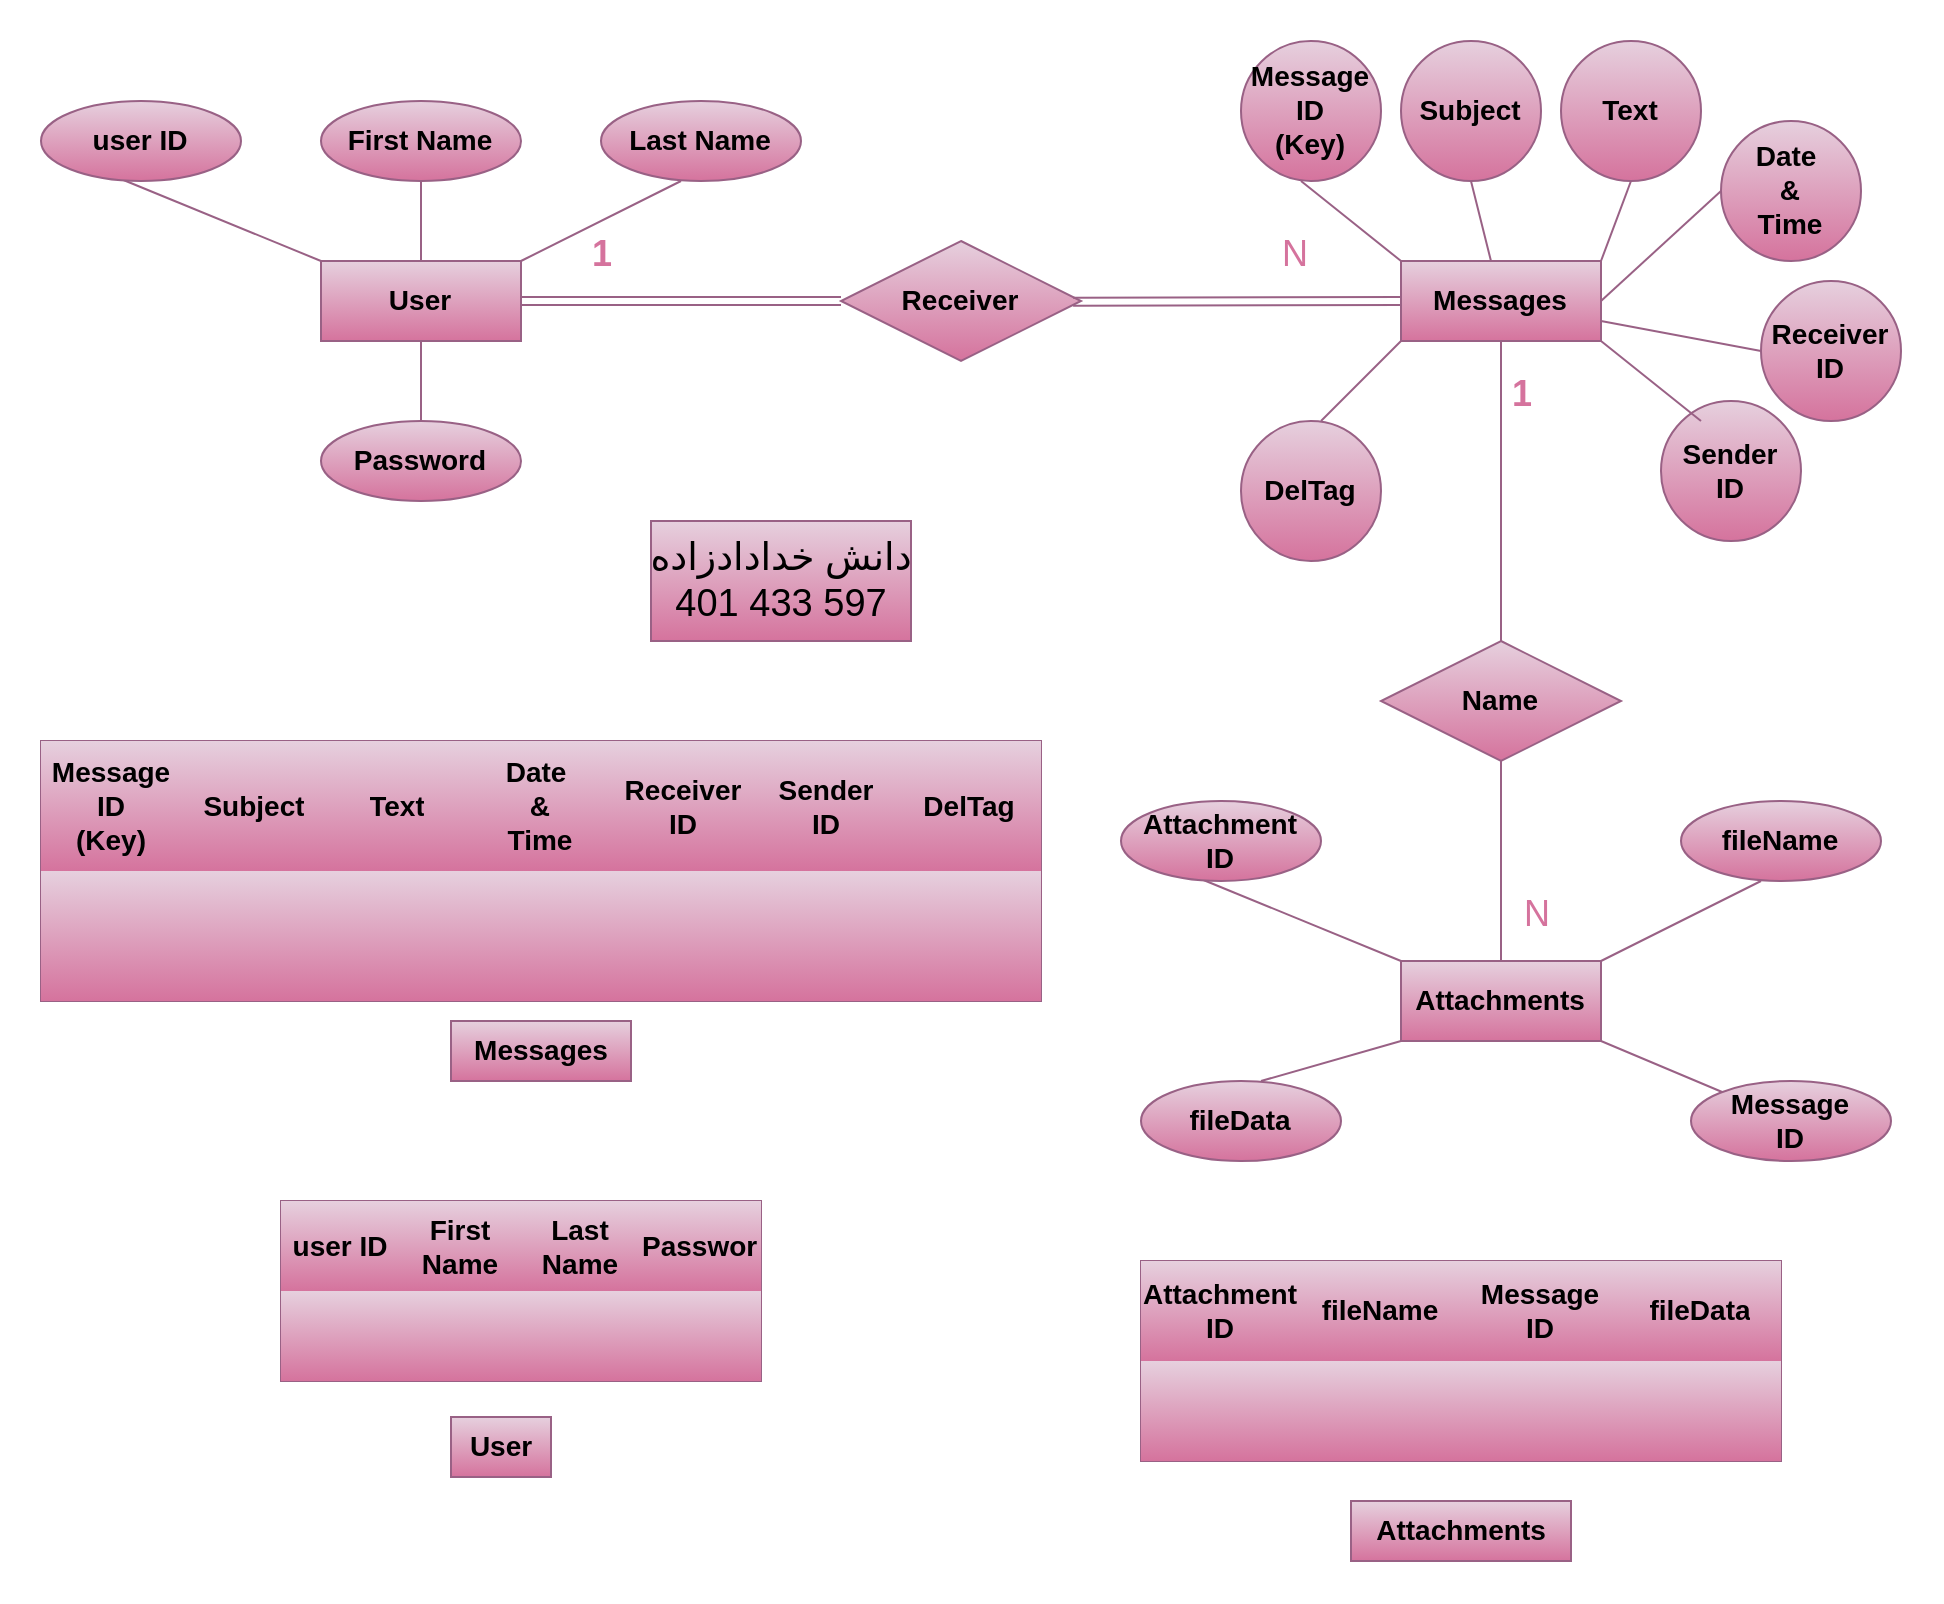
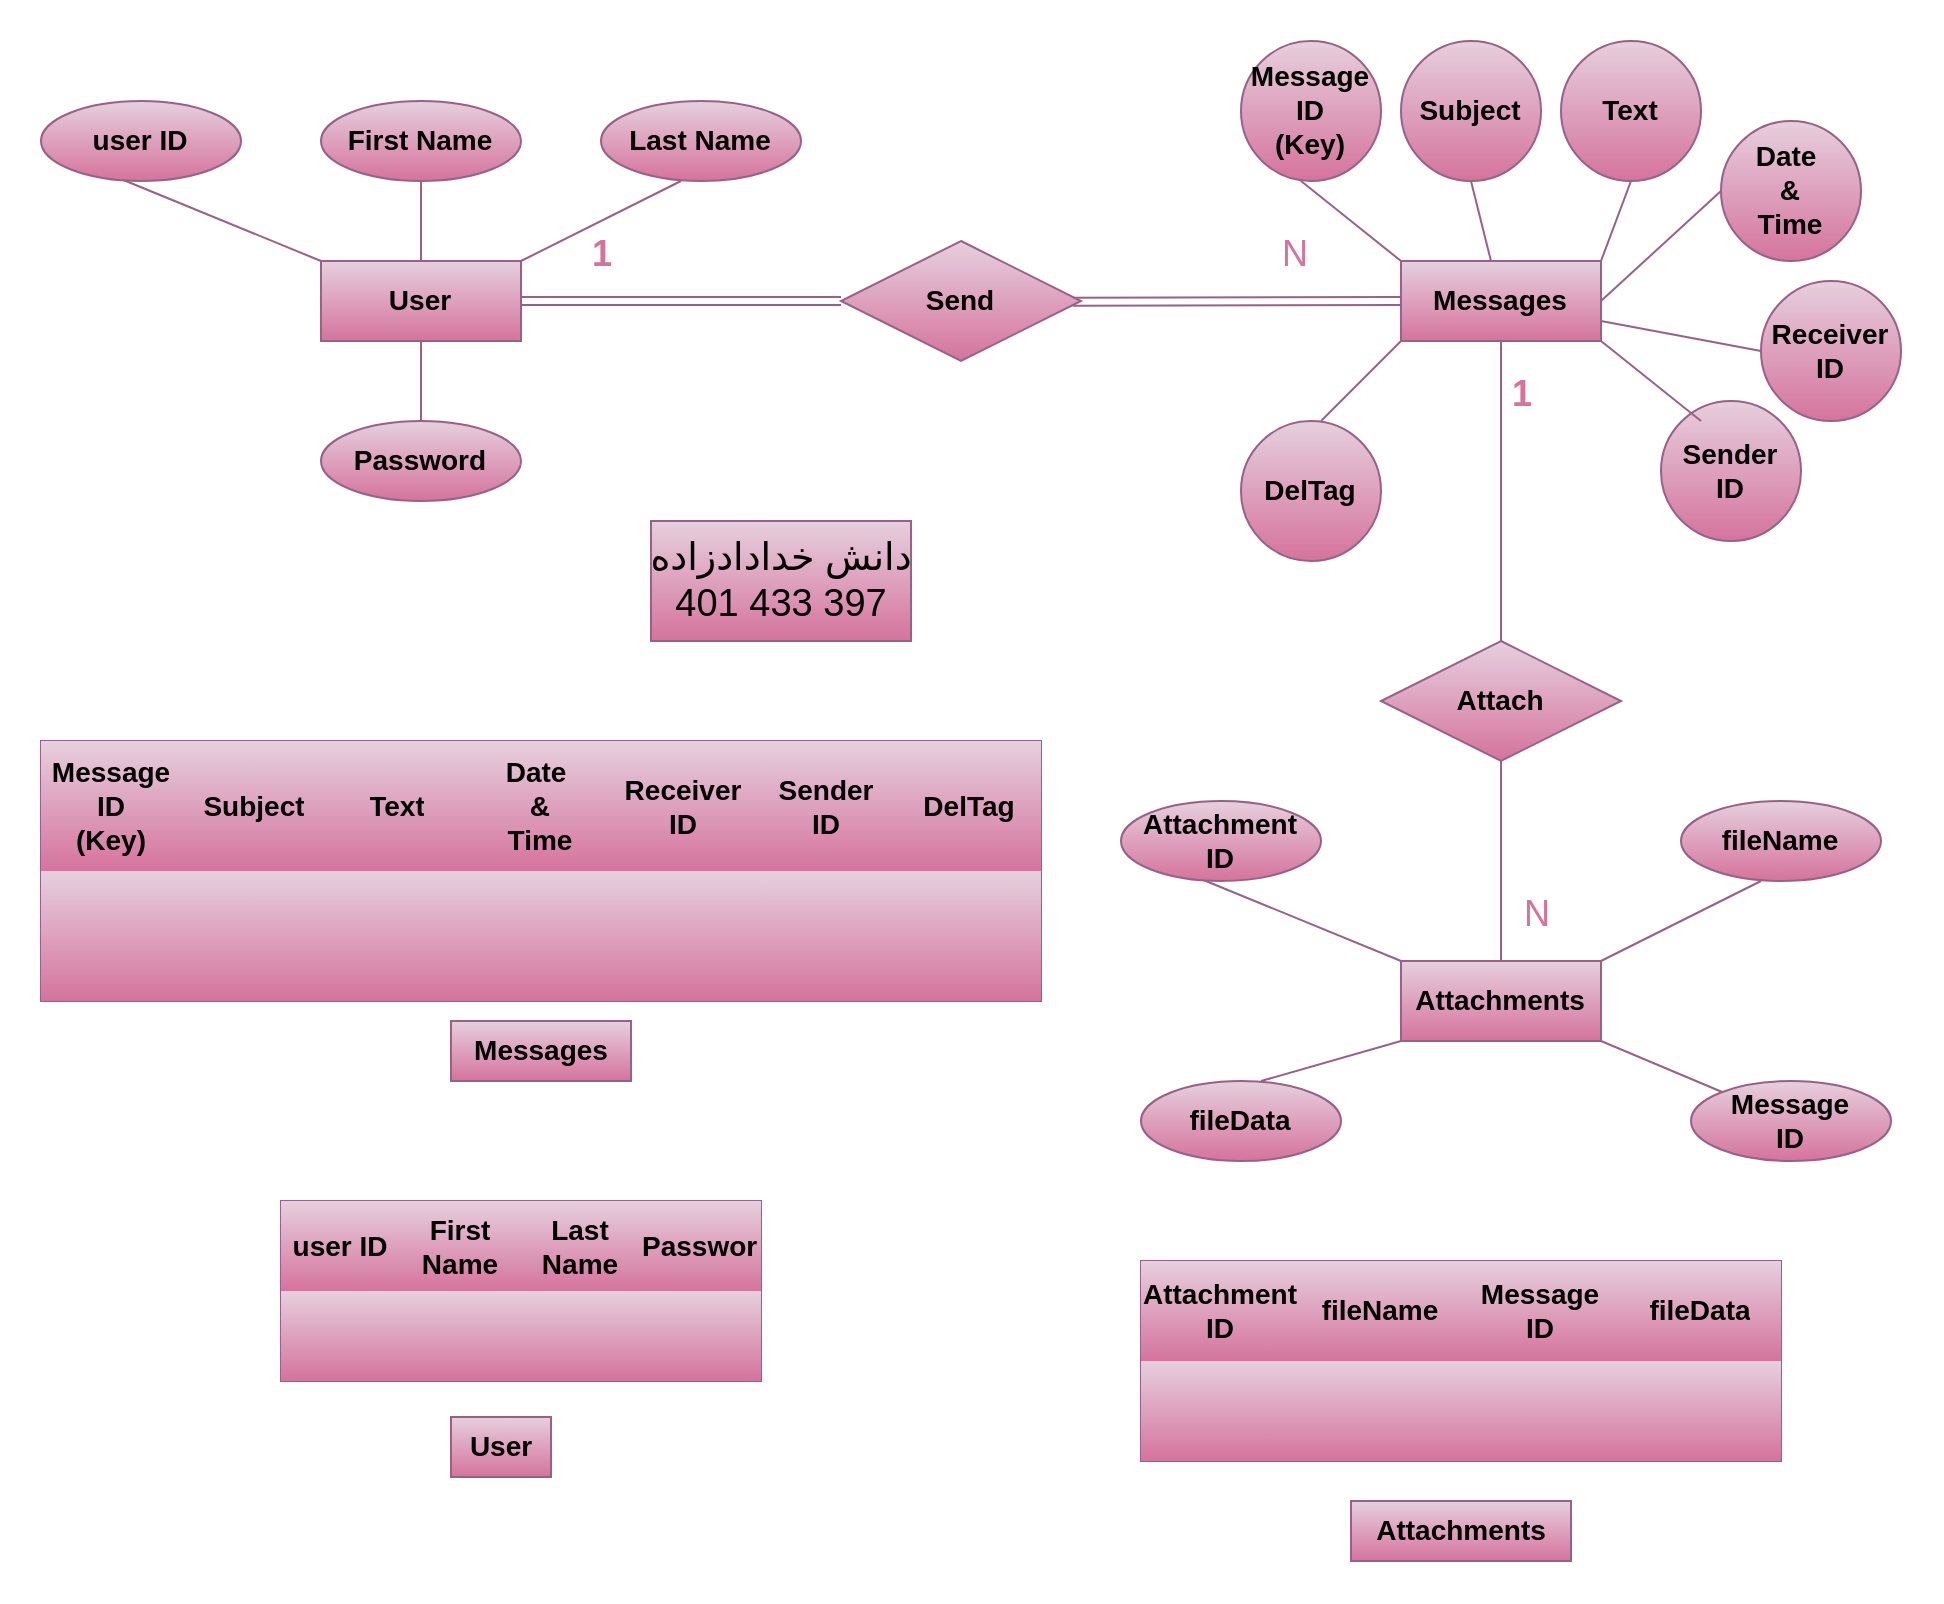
- <mxCell id="24" value="Receiver" style="shape=rhombus;perimeter=rhombusPerimeter;whiteSpace=wrap;html=1;align=center;fontStyle=1;labelBackgroundColor=none;fillColor=#e6d0de;gradientColor=#d5739d;strokeColor=#996185;fontSize=14;" vertex="1" parent="1"><mxGeometry x="420" y="120" width="120" height="60" as="geometry" /></mxCell>
+ <mxCell id="24" value="Send" style="shape=rhombus;perimeter=rhombusPerimeter;whiteSpace=wrap;html=1;align=center;fontStyle=1;labelBackgroundColor=none;fillColor=#e6d0de;gradientColor=#d5739d;strokeColor=#996185;fontSize=14;" vertex="1" parent="1"><mxGeometry x="420" y="120" width="120" height="60" as="geometry" /></mxCell>
- <mxCell id="87" value="&lt;div&gt;&lt;span style=&quot;font-size: 19px; background-color: initial;&quot;&gt;دانش خدادادزاده&lt;/span&gt;&lt;/div&gt;&lt;div&gt;&lt;span style=&quot;font-size: 19px;&quot;&gt;401 433 597&lt;/span&gt;&lt;/div&gt;" style="text;html=1;align=center;verticalAlign=middle;resizable=0;points=[];autosize=1;strokeColor=#996185;fillColor=#e6d0de;gradientColor=#d5739d;" vertex="1" parent="1"><mxGeometry x="325" y="260" width="130" height="60" as="geometry" /></mxCell>
+ <mxCell id="87" value="&lt;div&gt;&lt;span style=&quot;font-size: 19px; background-color: initial;&quot;&gt;دانش خدادادزاده&lt;/span&gt;&lt;/div&gt;&lt;div&gt;&lt;span style=&quot;font-size: 19px;&quot;&gt;401 433 397&lt;/span&gt;&lt;/div&gt;" style="text;html=1;align=center;verticalAlign=middle;resizable=0;points=[];autosize=1;strokeColor=#996185;fillColor=#e6d0de;gradientColor=#d5739d;" vertex="1" parent="1"><mxGeometry x="325" y="260" width="130" height="60" as="geometry" /></mxCell>
- <mxCell id="52" value="&lt;span style=&quot;font-weight: 700; font-size: 14px;&quot;&gt;Name&lt;/span&gt;" style="shape=rhombus;perimeter=rhombusPerimeter;whiteSpace=wrap;html=1;align=center;fillColor=#e6d0de;gradientColor=#d5739d;strokeColor=#996185;fontSize=14;" vertex="1" parent="1"><mxGeometry x="690" y="320" width="120" height="60" as="geometry" /></mxCell>
+ <mxCell id="52" value="&lt;span style=&quot;font-weight: 700; font-size: 14px;&quot;&gt;Attach&lt;/span&gt;" style="shape=rhombus;perimeter=rhombusPerimeter;whiteSpace=wrap;html=1;align=center;fillColor=#e6d0de;gradientColor=#d5739d;strokeColor=#996185;fontSize=14;" vertex="1" parent="1"><mxGeometry x="690" y="320" width="120" height="60" as="geometry" /></mxCell>
